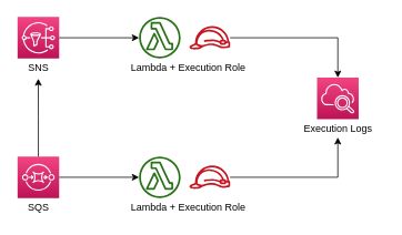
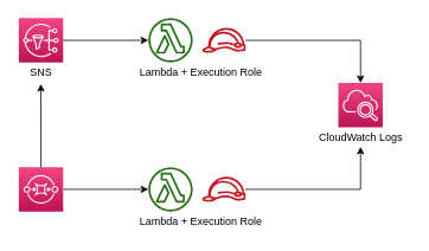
- <mxCell id="19" value="Execution Logs" style="text;html=1;resizable=0;autosize=1;align=center;verticalAlign=middle;points=[];fillColor=none;strokeColor=none;rounded=0;" vertex="1" parent="17"><mxGeometry y="52" width="110" height="20" as="geometry" /></mxCell>
+ <mxCell id="19" value="CloudWatch Logs" style="text;html=1;resizable=0;autosize=1;align=center;verticalAlign=middle;points=[];fillColor=none;strokeColor=none;rounded=0;" vertex="1" parent="17"><mxGeometry y="52" width="110" height="20" as="geometry" /></mxCell>
- <mxCell id="12" value="SQS" style="text;html=1;align=center;verticalAlign=middle;resizable=0;points=[];autosize=1;" vertex="1" parent="10"><mxGeometry x="5" y="52.12" width="40" height="20" as="geometry" /></mxCell>
